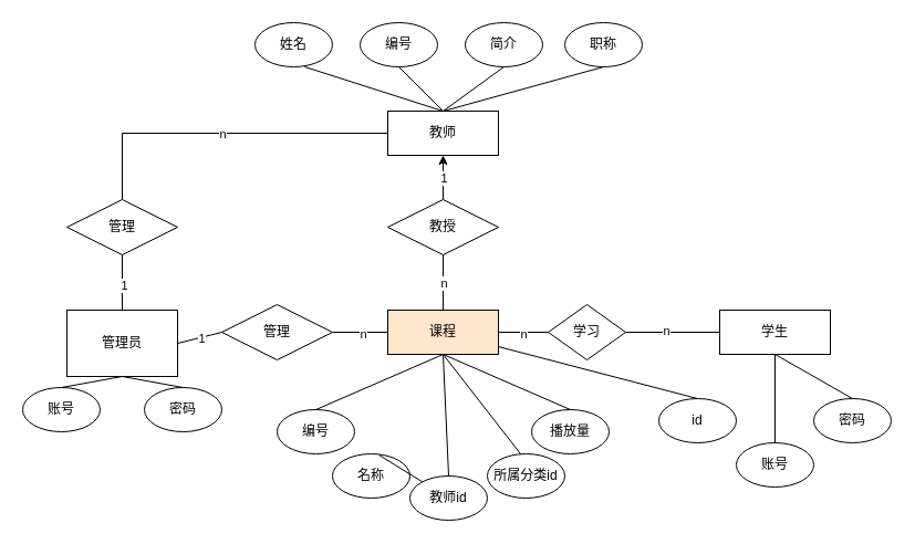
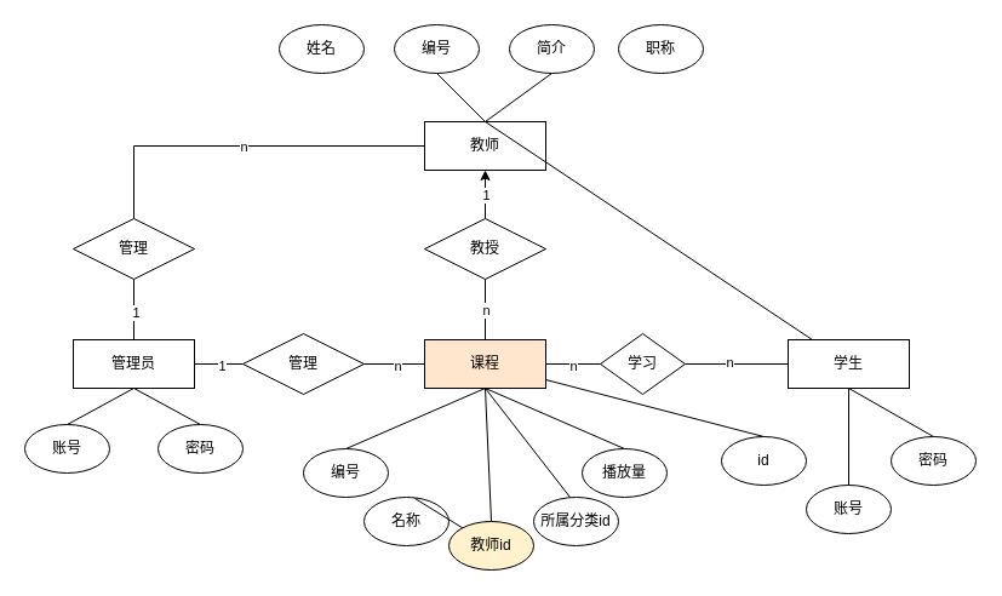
- <mxCell id="10" value="" style="endArrow=none;html=1;rounded=0;entryX=0.643;entryY=1;entryDx=0;entryDy=0;entryPerimeter=0;exitX=0.5;exitY=0;exitDx=0;exitDy=0;" parent="1" source="3" target="6" edge="1"><mxGeometry width="50" height="50" relative="1" as="geometry"><mxPoint x="375" y="100" as="sourcePoint" /><mxPoint x="420" y="250" as="targetPoint" /></mxGeometry></mxCell>
- <mxCell id="13" value="" style="endArrow=none;html=1;rounded=0;entryX=0.5;entryY=1;entryDx=0;entryDy=0;exitX=0.5;exitY=0;exitDx=0;exitDy=0;" parent="1" source="3" target="9" edge="1"><mxGeometry width="50" height="50" relative="1" as="geometry"><mxPoint x="405" y="130" as="sourcePoint" /><mxPoint x="305" y="90" as="targetPoint" /></mxGeometry></mxCell>
+ <mxCell id="13" value="" style="endArrow=none;html=1;rounded=0;exitX=0.5;exitY=0;exitDx=0;exitDy=0;" parent="1" source="3" target="4" edge="1"><mxGeometry width="50" height="50" relative="1" as="geometry"><mxPoint x="405" y="130" as="sourcePoint" /><mxPoint x="305" y="90" as="targetPoint" /></mxGeometry></mxCell>
- <mxCell id="5" value="管理员" style="rounded=0;whiteSpace=wrap;html=1;" parent="1" vertex="1"><mxGeometry x="60" y="280" width="100" height="60" as="geometry" /></mxCell>
+ <mxCell id="5" value="管理员" style="rounded=0;whiteSpace=wrap;html=1;" parent="1" vertex="1"><mxGeometry x="60" y="280" width="100" height="40" as="geometry" /></mxCell>
- <mxCell id="35" value="教师id" style="ellipse;whiteSpace=wrap;html=1;" parent="1" vertex="1"><mxGeometry x="370" y="430" width="70" height="40" as="geometry" /></mxCell>
+ <mxCell id="35" value="教师id" style="ellipse;whiteSpace=wrap;html=1;fillColor=#fff2cc;" parent="1" vertex="1"><mxGeometry x="370" y="430" width="70" height="40" as="geometry" /></mxCell>
